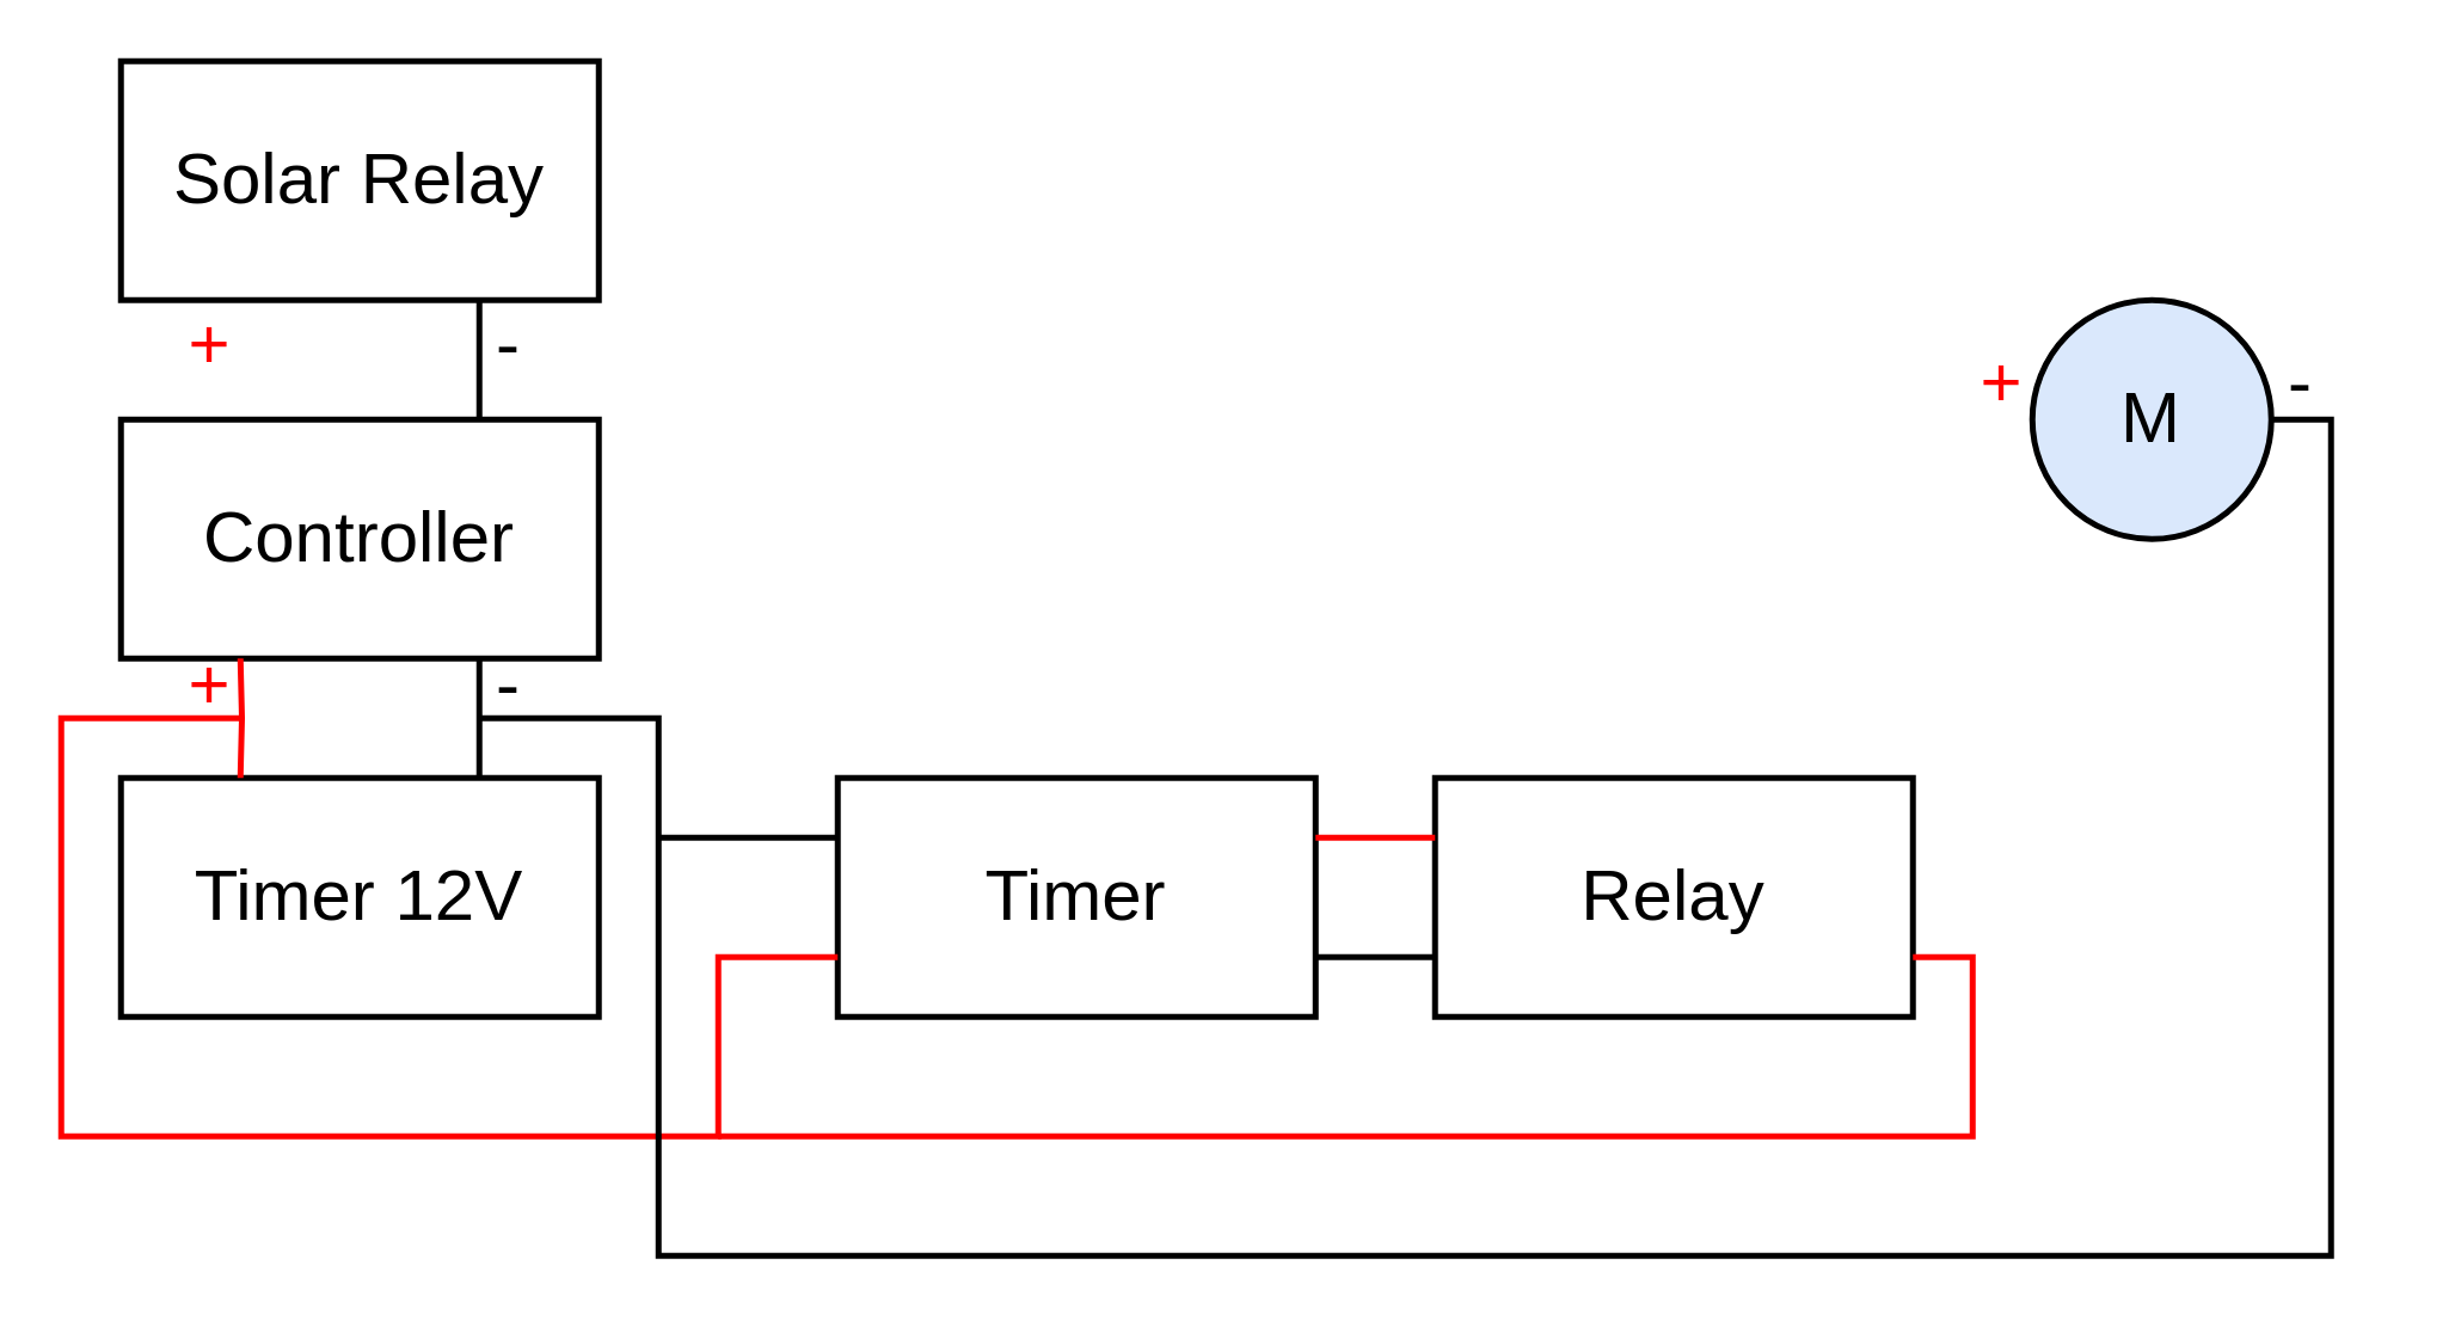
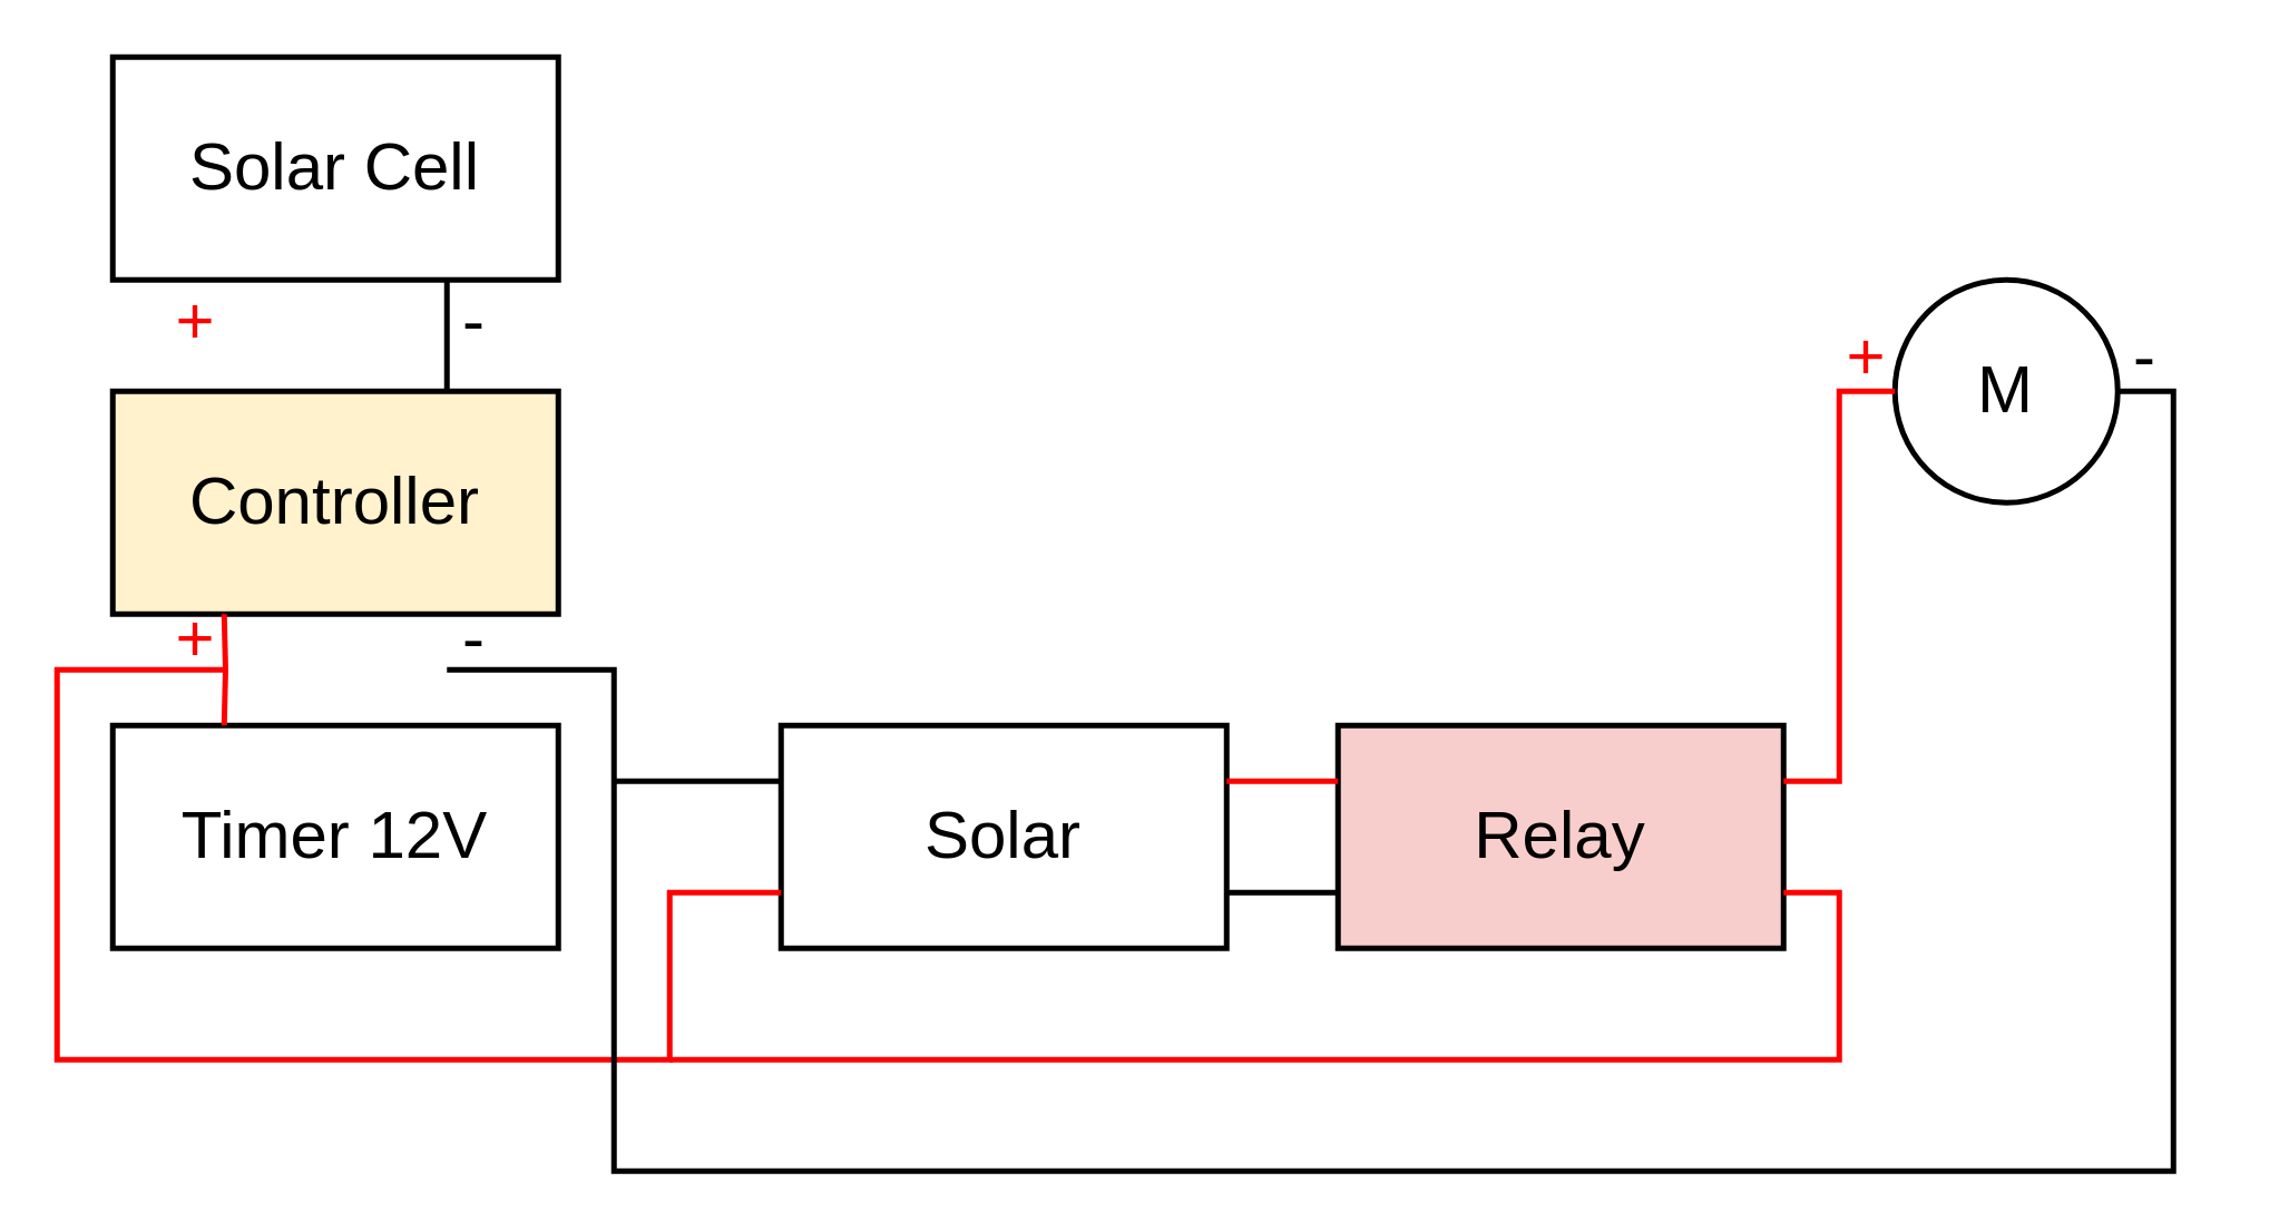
- <mxCell id="2" value="&lt;font style=&quot;font-size: 24px&quot;&gt;Solar Relay&lt;/font&gt;" style="rounded=0;whiteSpace=wrap;html=1;strokeWidth=2;" vertex="1" parent="1"><mxGeometry x="40" y="20" width="160" height="80" as="geometry" /></mxCell>
+ <mxCell id="2" value="&lt;font style=&quot;font-size: 24px&quot;&gt;Solar Cell&lt;/font&gt;" style="rounded=0;whiteSpace=wrap;html=1;strokeWidth=2;" vertex="1" parent="1"><mxGeometry x="40" y="20" width="160" height="80" as="geometry" /></mxCell>
- <mxCell id="7" value="M" style="ellipse;whiteSpace=wrap;html=1;aspect=fixed;fontSize=24;strokeWidth=2;fillColor=#dae8fc;" vertex="1" parent="1"><mxGeometry x="680" y="100" width="80" height="80" as="geometry" /></mxCell>
+ <mxCell id="7" value="M" style="ellipse;whiteSpace=wrap;html=1;aspect=fixed;fontSize=24;strokeWidth=2;" vertex="1" parent="1"><mxGeometry x="680" y="100" width="80" height="80" as="geometry" /></mxCell>
- <mxCell id="3" value="&lt;font style=&quot;font-size: 24px&quot;&gt;Controller&lt;/font&gt;" style="rounded=0;whiteSpace=wrap;html=1;strokeWidth=2;" vertex="1" parent="1"><mxGeometry x="40" y="140" width="160" height="80" as="geometry" /></mxCell>
+ <mxCell id="3" value="&lt;font style=&quot;font-size: 24px&quot;&gt;Controller&lt;/font&gt;" style="rounded=0;whiteSpace=wrap;html=1;strokeWidth=2;fillColor=#fff2cc;" vertex="1" parent="1"><mxGeometry x="40" y="140" width="160" height="80" as="geometry" /></mxCell>
+ <mxCell id="8" value="" style="endArrow=none;html=1;rounded=0;fontSize=24;edgeStyle=orthogonalEdgeStyle;entryX=0;entryY=0.5;entryDx=0;entryDy=0;exitX=1;exitY=0.25;exitDx=0;exitDy=0;strokeWidth=2;strokeColor=#FF0000;" edge="1" parent="1" source="6" target="7"><mxGeometry width="50" height="50" relative="1" as="geometry"><mxPoint x="360" y="380" as="sourcePoint" /><mxPoint x="410" y="330" as="targetPoint" /></mxGeometry></mxCell>
- <mxCell id="11" value="" style="endArrow=none;html=1;rounded=0;fontSize=24;strokeWidth=2;edgeStyle=orthogonalEdgeStyle;entryX=0.75;entryY=1;entryDx=0;entryDy=0;exitX=0.75;exitY=0;exitDx=0;exitDy=0;" edge="1" parent="1" source="4" target="3"><mxGeometry width="50" height="50" relative="1" as="geometry"><mxPoint x="140" y="240" as="sourcePoint" /><mxPoint x="140" y="200" as="targetPoint" /></mxGeometry></mxCell>
- <mxCell id="5" value="&lt;font style=&quot;font-size: 24px&quot;&gt;Timer&lt;/font&gt;" style="rounded=0;whiteSpace=wrap;html=1;strokeWidth=2;" vertex="1" parent="1"><mxGeometry x="280" y="260" width="160" height="80" as="geometry" /></mxCell>
+ <mxCell id="5" value="&lt;font style=&quot;font-size: 24px&quot;&gt;Solar&lt;/font&gt;" style="rounded=0;whiteSpace=wrap;html=1;strokeWidth=2;" vertex="1" parent="1"><mxGeometry x="280" y="260" width="160" height="80" as="geometry" /></mxCell>
- <mxCell id="6" value="&lt;font style=&quot;font-size: 24px&quot;&gt;Relay&lt;/font&gt;" style="rounded=0;whiteSpace=wrap;html=1;strokeWidth=2;" vertex="1" parent="1"><mxGeometry x="480" y="260" width="160" height="80" as="geometry" /></mxCell>
+ <mxCell id="6" value="&lt;font style=&quot;font-size: 24px&quot;&gt;Relay&lt;/font&gt;" style="rounded=0;whiteSpace=wrap;html=1;strokeWidth=2;fillColor=#f8cecc;" vertex="1" parent="1"><mxGeometry x="480" y="260" width="160" height="80" as="geometry" /></mxCell>
